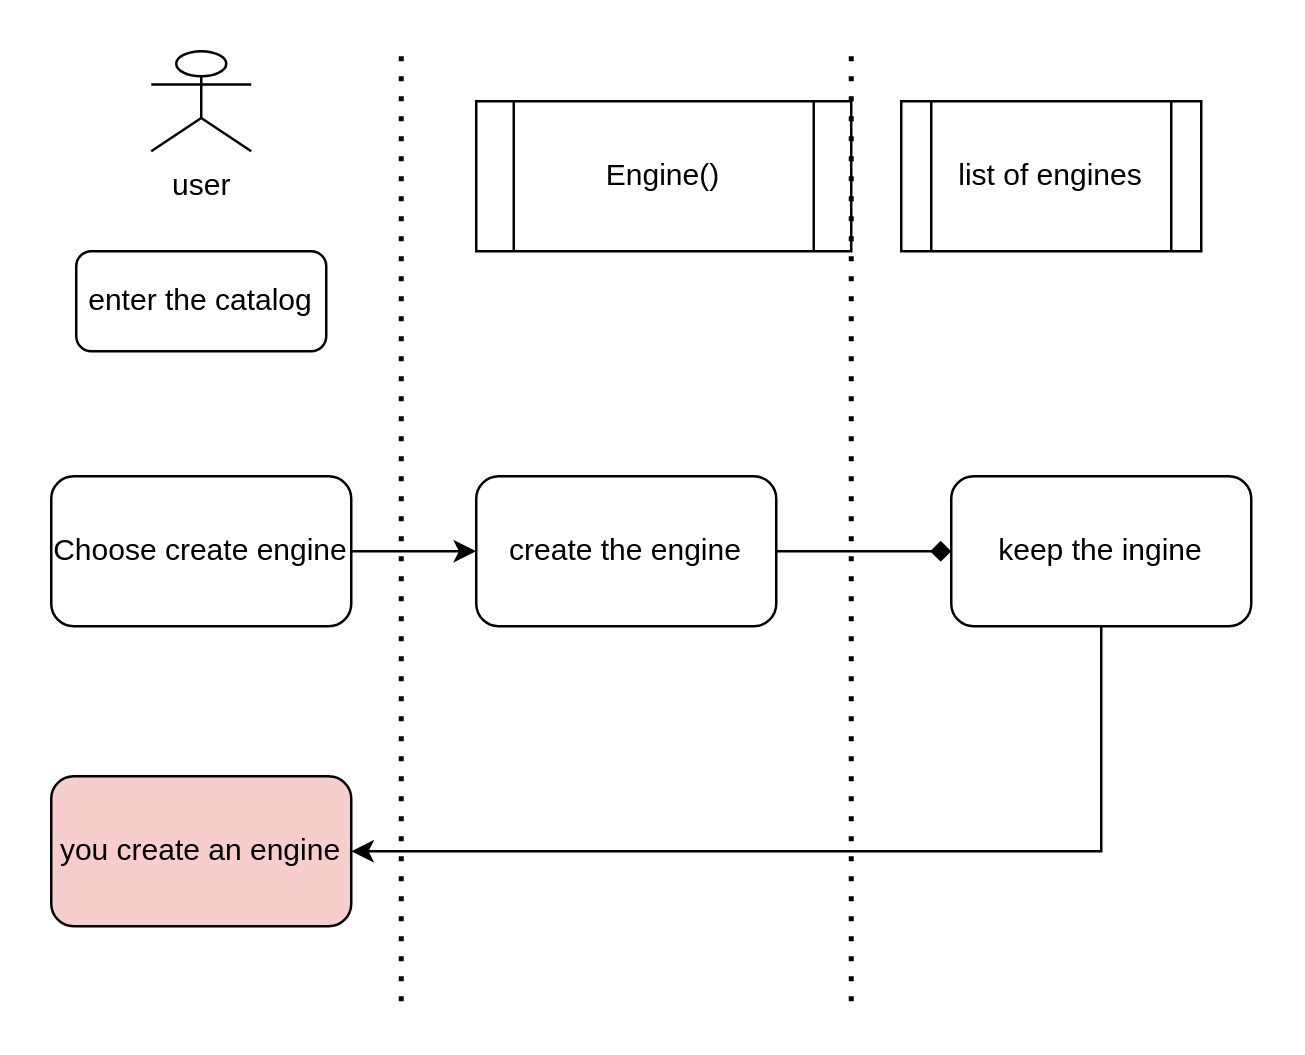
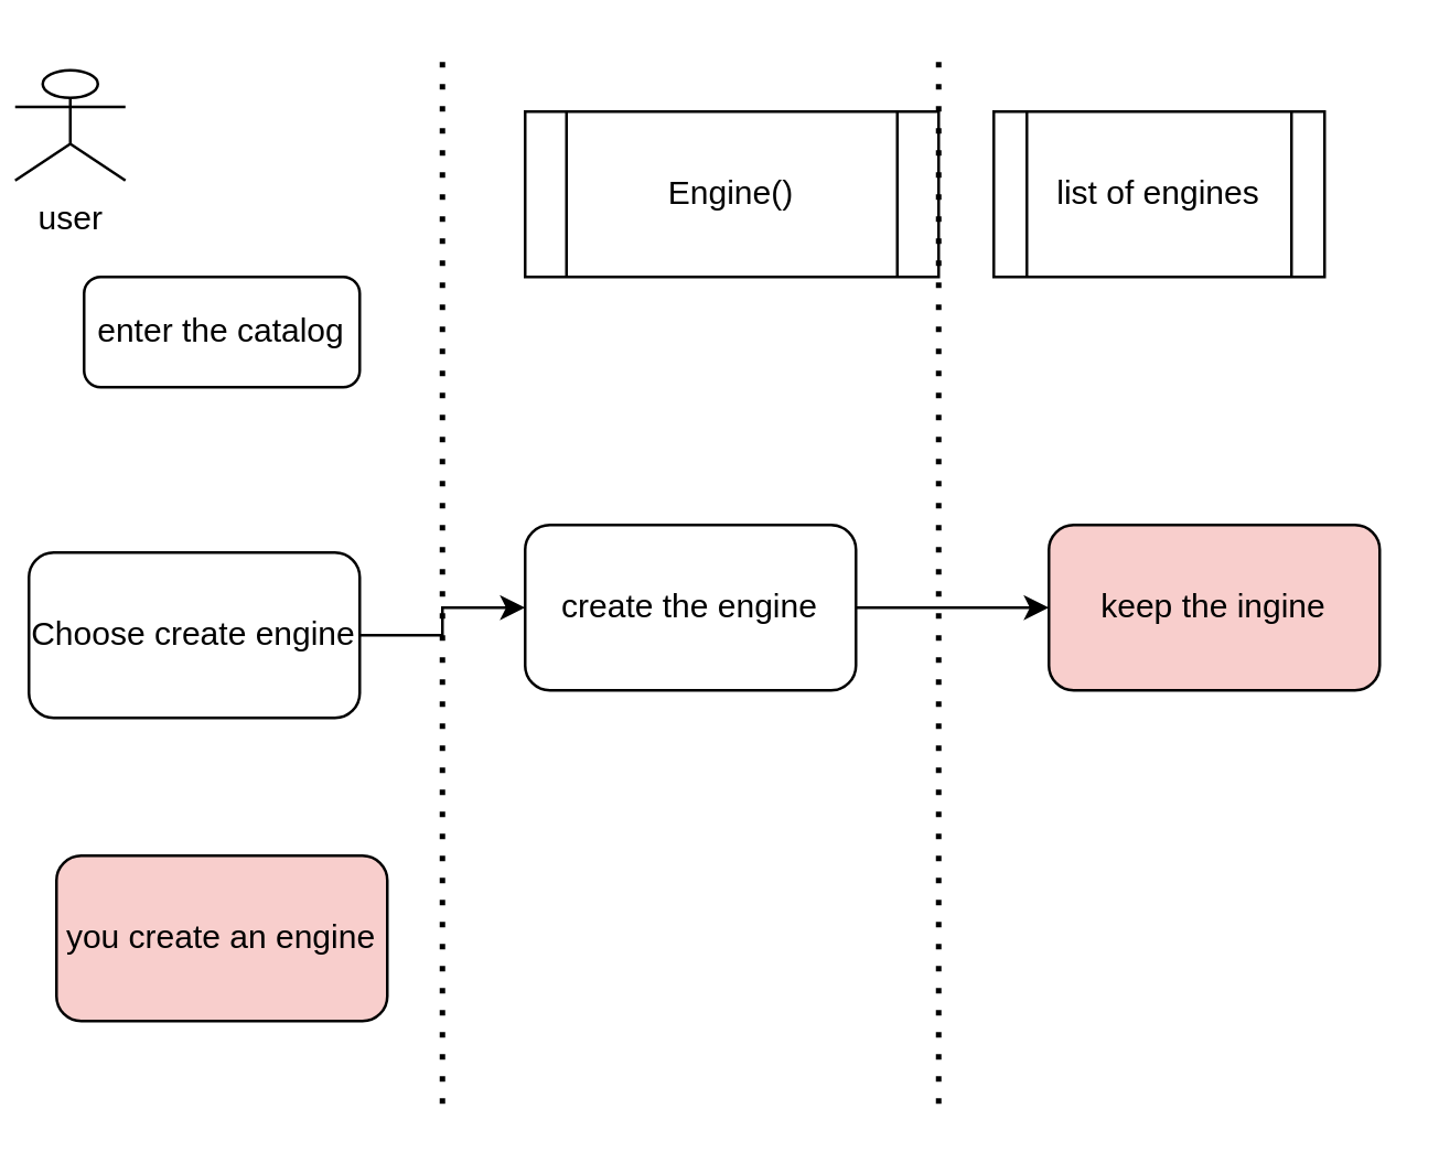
- <mxCell id="2" value="user" style="shape=umlActor;verticalLabelPosition=bottom;verticalAlign=top;html=1;outlineConnect=0;" vertex="1" parent="1"><mxGeometry x="60" y="20" width="40" height="40" as="geometry" /></mxCell>
+ <mxCell id="2" value="user" style="shape=umlActor;verticalLabelPosition=bottom;verticalAlign=top;html=1;outlineConnect=0;" vertex="1" parent="1"><mxGeometry x="5" y="25" width="40" height="40" as="geometry" /></mxCell>
- <mxCell id="5" value="Choose create engine" style="rounded=1;whiteSpace=wrap;html=1;" vertex="1" parent="1"><mxGeometry x="20" y="190" width="120" height="60" as="geometry" /></mxCell>
+ <mxCell id="5" value="Choose create engine" style="rounded=1;whiteSpace=wrap;html=1;" vertex="1" parent="1"><mxGeometry x="10" y="200" width="120" height="60" as="geometry" /></mxCell>
- <mxCell id="6" style="edgeStyle=orthogonalEdgeStyle;rounded=0;orthogonalLoop=1;jettySize=auto;html=1;endArrow=diamond;" edge="1" parent="1" source="7" target="13"><mxGeometry relative="1" as="geometry"><mxPoint x="390" y="220" as="targetPoint" /></mxGeometry></mxCell>
+ <mxCell id="6" style="edgeStyle=orthogonalEdgeStyle;rounded=0;orthogonalLoop=1;jettySize=auto;html=1;" edge="1" parent="1" source="7" target="13"><mxGeometry relative="1" as="geometry"><mxPoint x="390" y="220" as="targetPoint" /></mxGeometry></mxCell>
- <mxCell id="13" value="keep the ingine" style="rounded=1;whiteSpace=wrap;html=1;" vertex="1" parent="1"><mxGeometry x="380" y="190" width="120" height="60" as="geometry" /></mxCell>
+ <mxCell id="13" value="keep the ingine" style="rounded=1;whiteSpace=wrap;html=1;fillColor=#f8cecc;" vertex="1" parent="1"><mxGeometry x="380" y="190" width="120" height="60" as="geometry" /></mxCell>
- <mxCell id="12" value="" style="edgeStyle=orthogonalEdgeStyle;rounded=0;orthogonalLoop=1;jettySize=auto;html=1;entryX=1;entryY=0.5;entryDx=0;entryDy=0;exitX=0.5;exitY=1;exitDx=0;exitDy=0;" edge="1" parent="1" source="13" target="14"><mxGeometry relative="1" as="geometry" /></mxCell>
